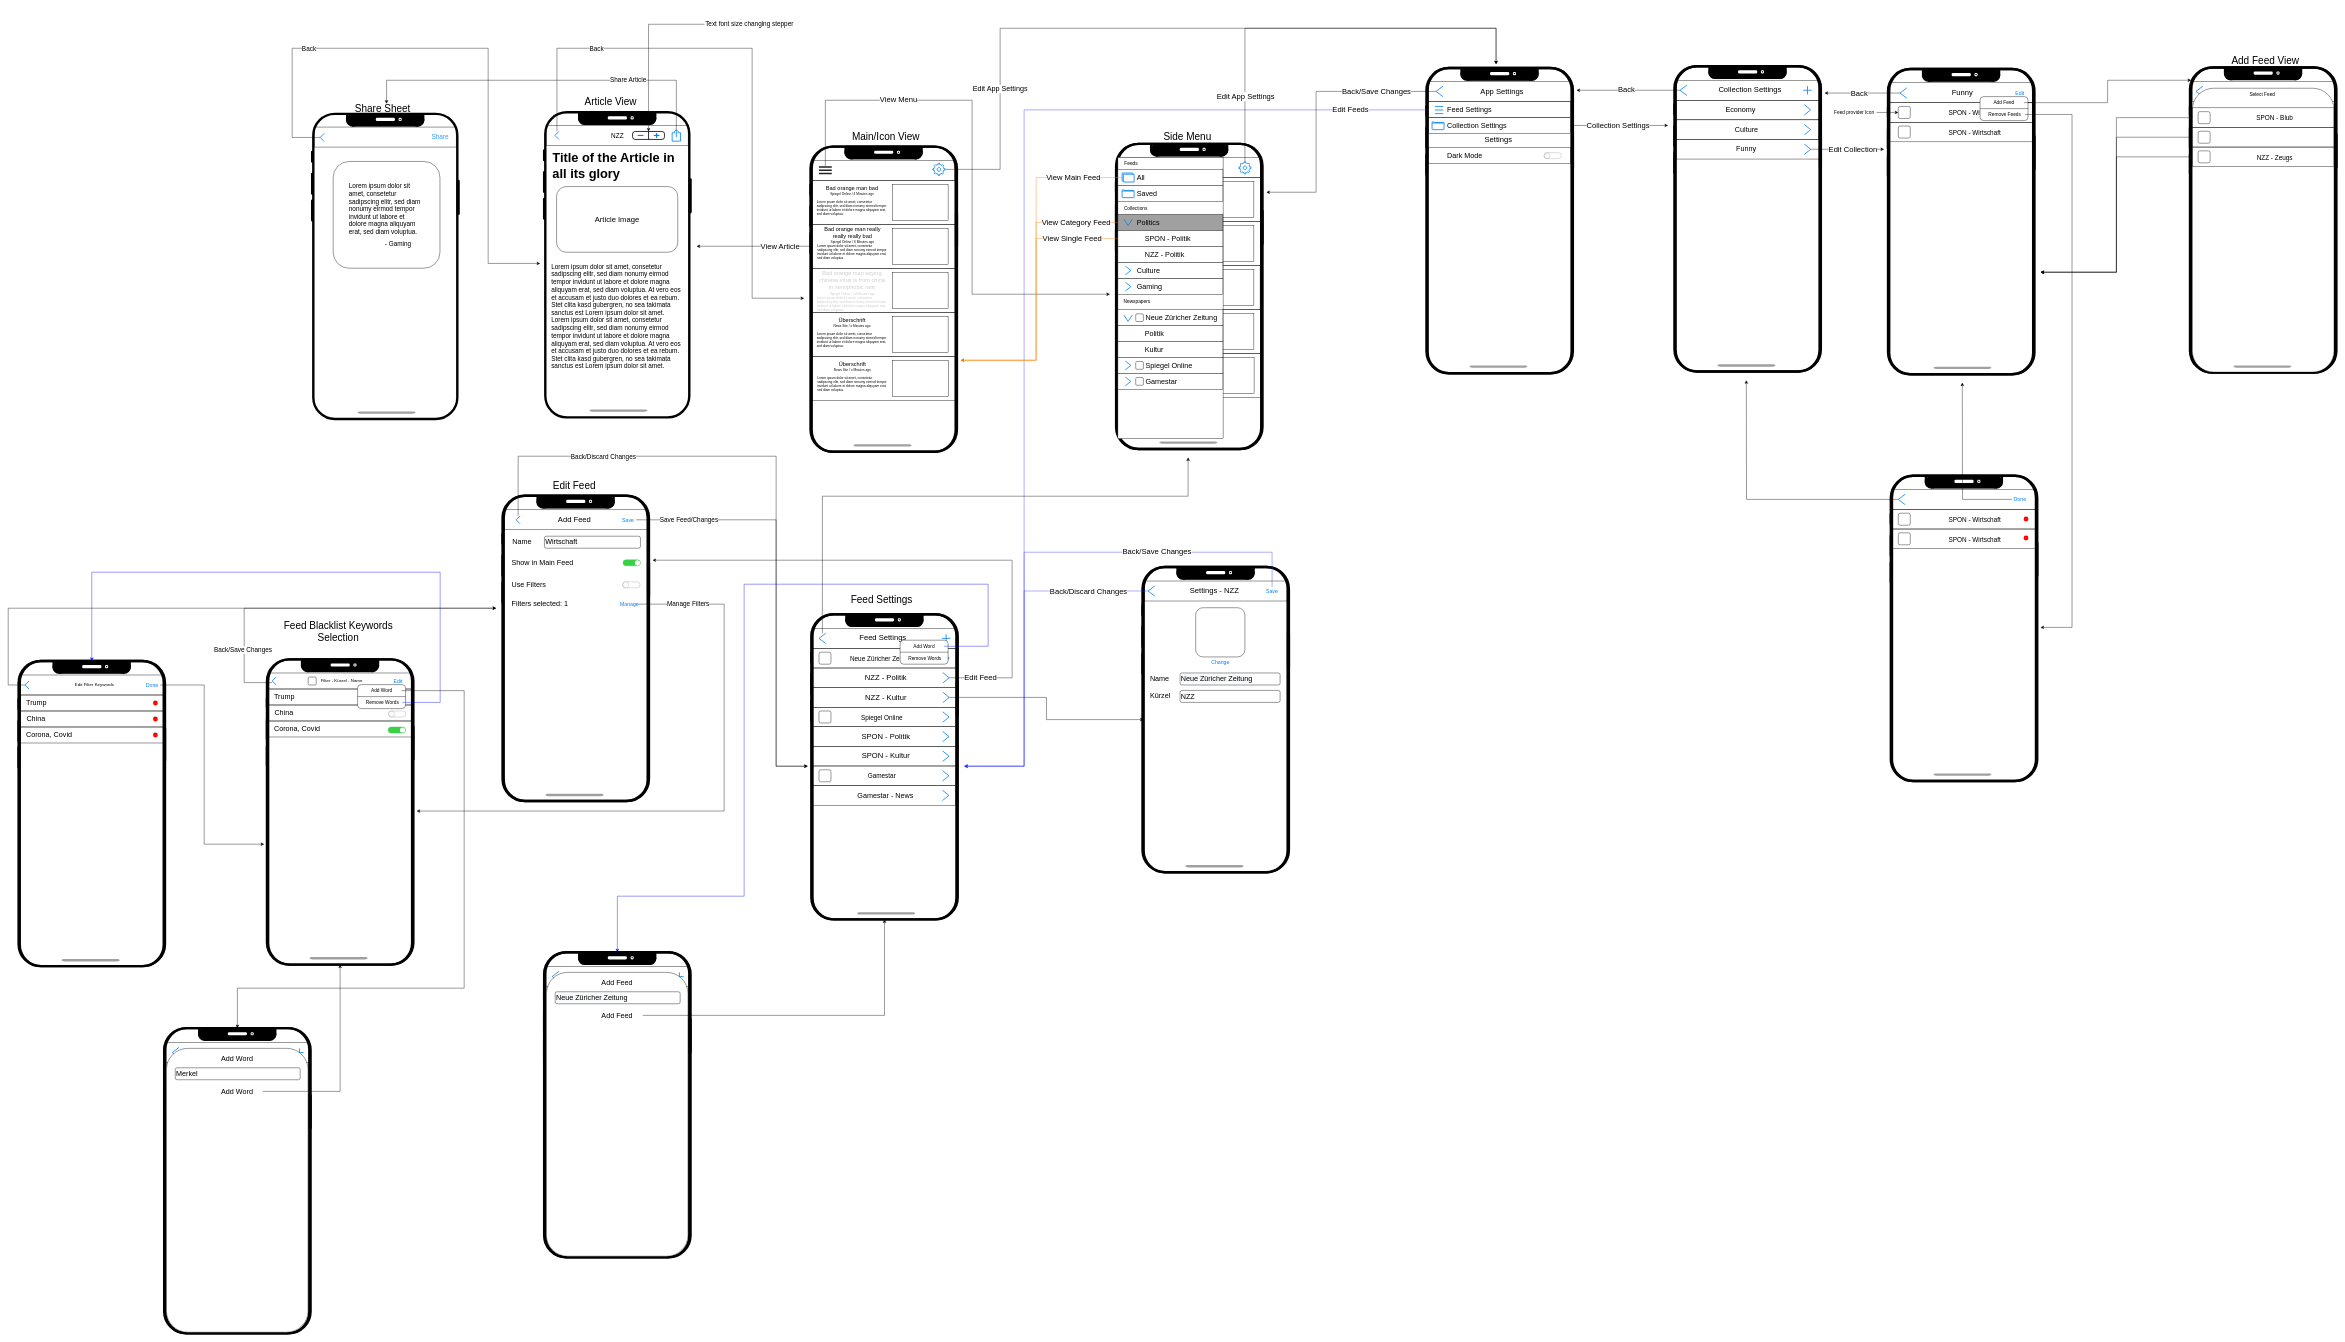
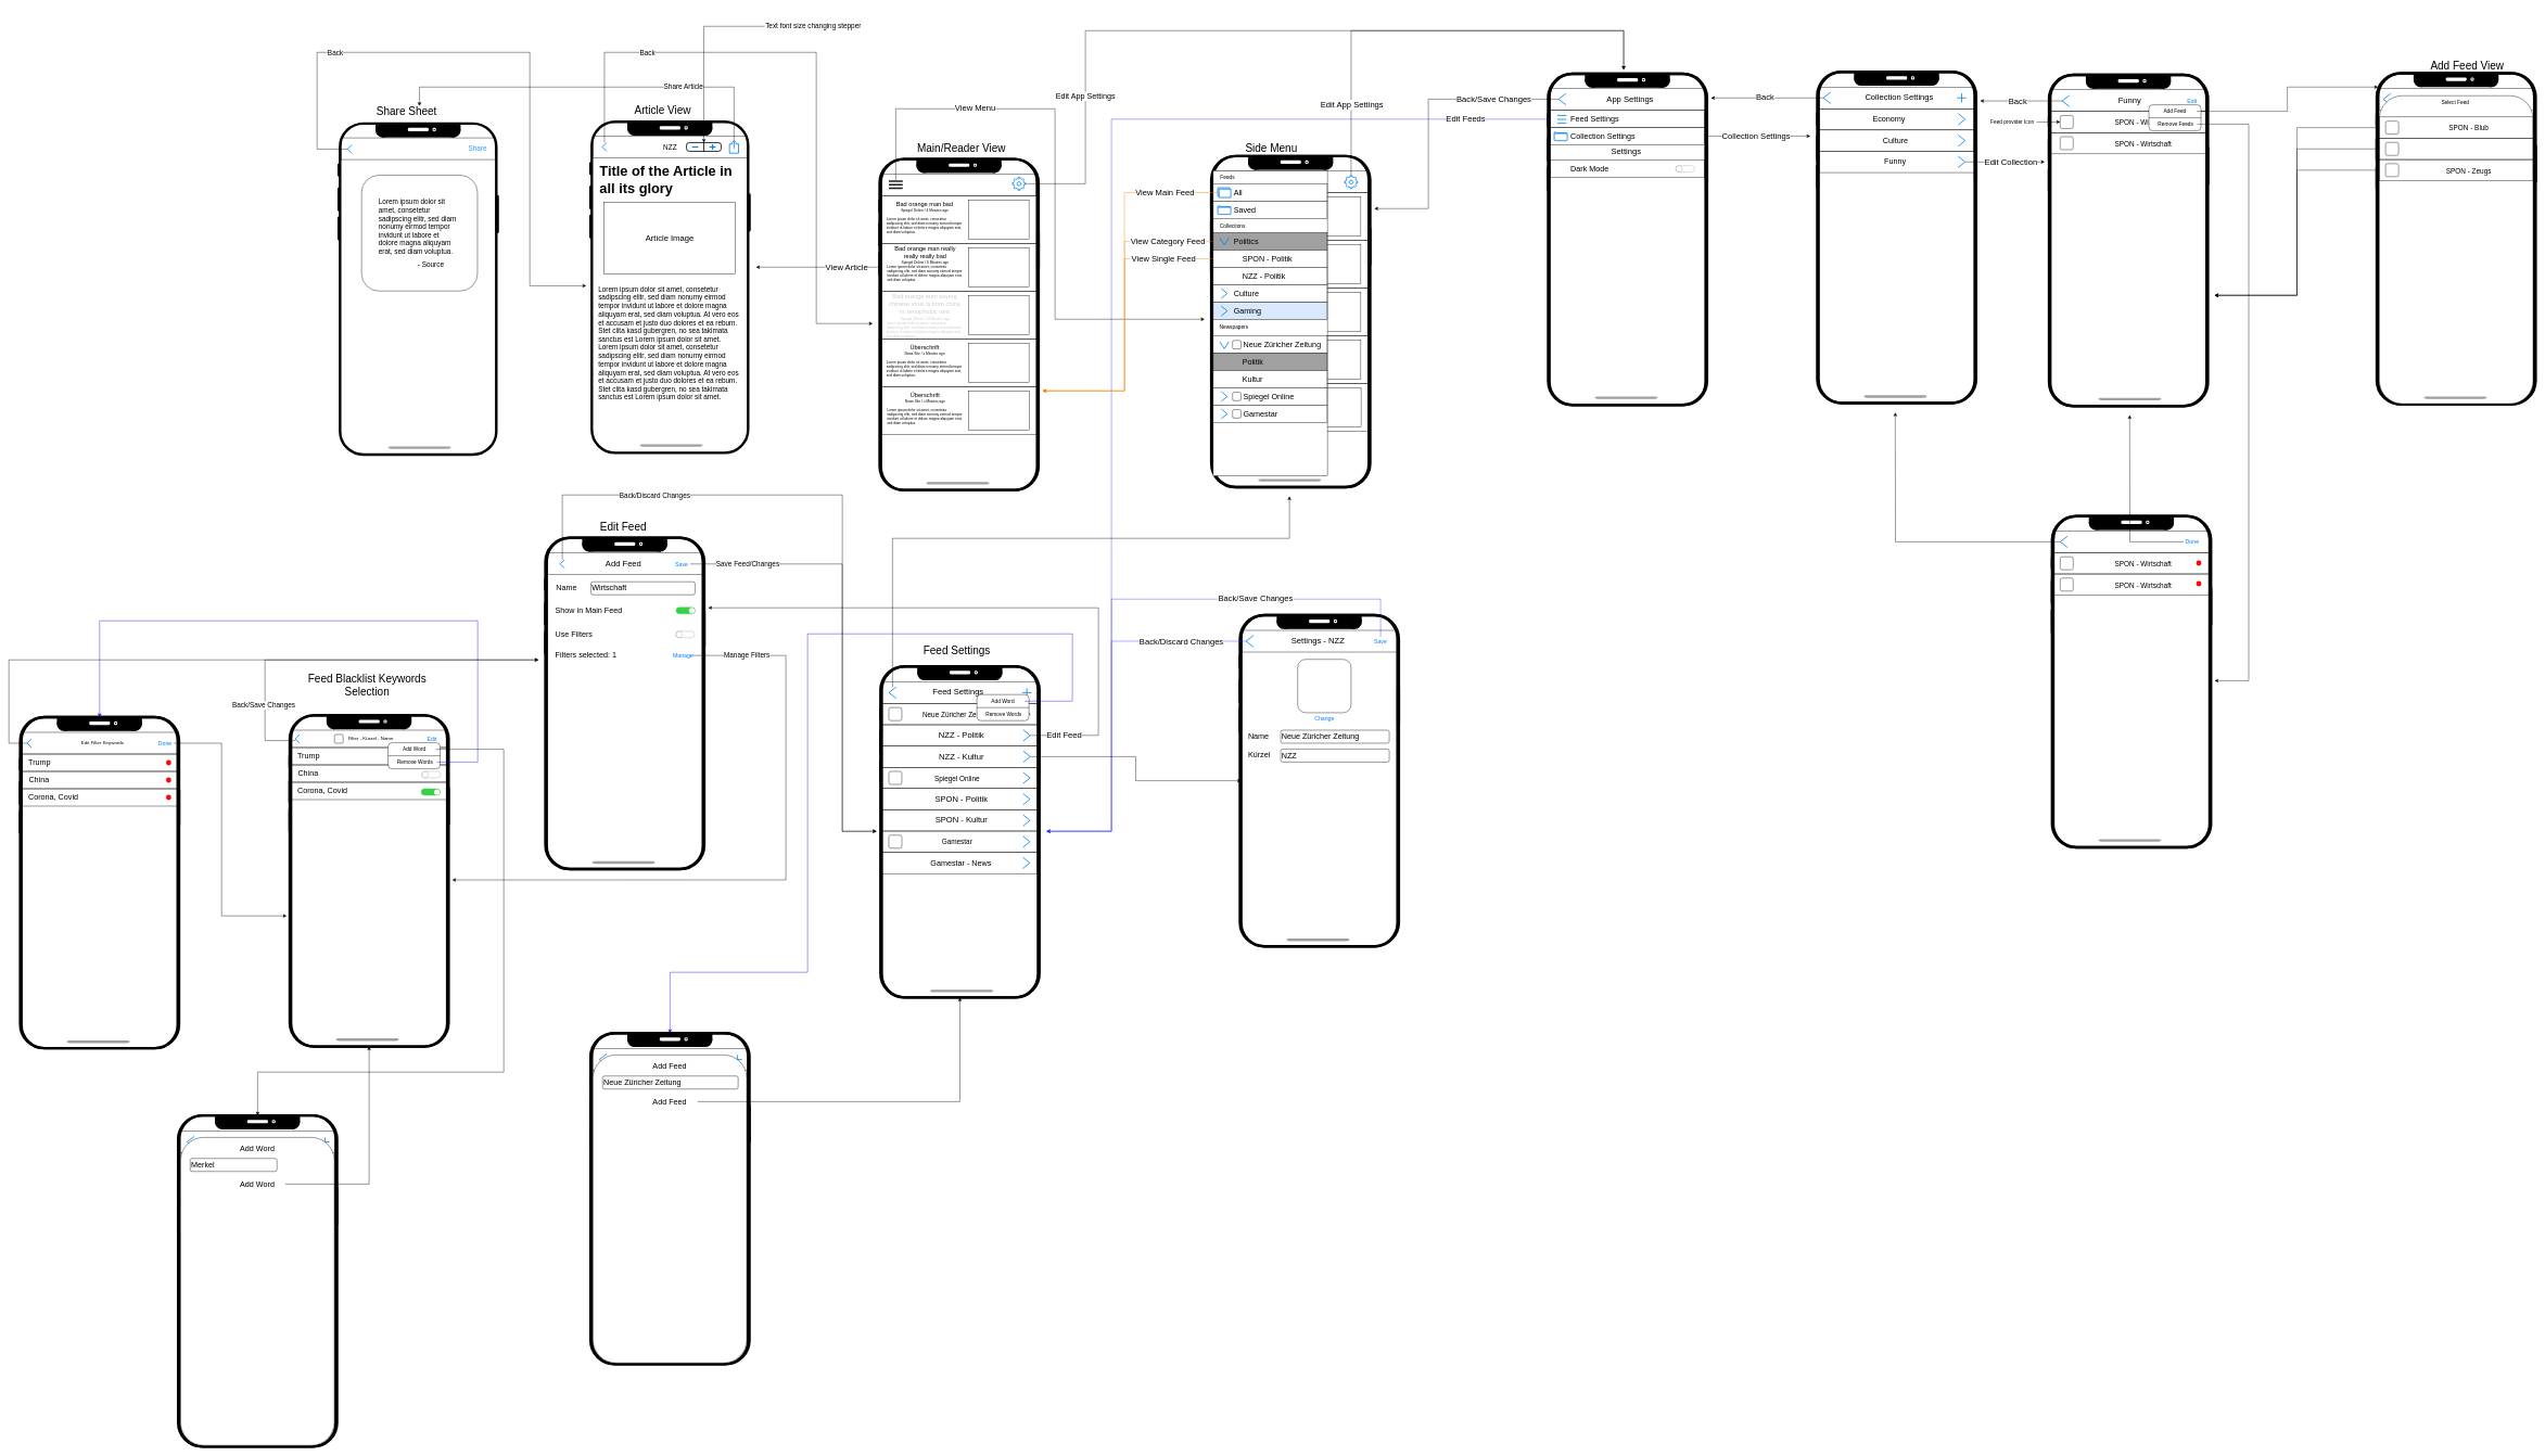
- <mxCell id="488" value="Add Feed View" style="text;html=1;strokeColor=none;fillColor=none;align=center;verticalAlign=middle;whiteSpace=wrap;rounded=0;fontSize=25;" parent="1" vertex="1"><mxGeometry x="5507.13" y="140" width="312.5" height="20" as="geometry" /></mxCell>
+ <mxCell id="488" value="Add Feed View" style="text;html=1;strokeColor=none;fillColor=none;align=center;verticalAlign=middle;whiteSpace=wrap;rounded=0;fontSize=25;" parent="1" vertex="1"><mxGeometry x="5527.13" y="140" width="312.5" height="20" as="geometry" /></mxCell>
- <mxCell id="429" value="Share Sheet" style="text;html=1;strokeColor=none;fillColor=none;align=center;verticalAlign=middle;whiteSpace=wrap;rounded=0;fontSize=25;" parent="1" vertex="1"><mxGeometry x="800" y="258.5" width="312.5" height="20" as="geometry" /></mxCell>
+ <mxCell id="429" value="Share Sheet" style="text;html=1;strokeColor=none;fillColor=none;align=center;verticalAlign=middle;whiteSpace=wrap;rounded=0;fontSize=25;" parent="1" vertex="1"><mxGeometry x="780" y="243.5" width="312.5" height="20" as="geometry" /></mxCell>
- <mxCell id="310" value="Main/Icon View" style="text;html=1;strokeColor=none;fillColor=none;align=center;verticalAlign=middle;whiteSpace=wrap;rounded=0;fontSize=25;" parent="1" vertex="1"><mxGeometry x="2058.38" y="330" width="312.5" height="20" as="geometry" /></mxCell>
+ <mxCell id="310" value="Main/Reader View" style="text;html=1;strokeColor=none;fillColor=none;align=center;verticalAlign=middle;whiteSpace=wrap;rounded=0;fontSize=25;" parent="1" vertex="1"><mxGeometry x="2058.38" y="330" width="312.5" height="20" as="geometry" /></mxCell>
- <mxCell id="311" value="Side Menu" style="text;html=1;strokeColor=none;fillColor=none;align=center;verticalAlign=middle;whiteSpace=wrap;rounded=0;fontSize=25;" parent="1" vertex="1"><mxGeometry x="2811.63" y="330" width="312.5" height="20" as="geometry" /></mxCell>
+ <mxCell id="311" value="Side Menu" style="text;html=1;strokeColor=none;fillColor=none;align=center;verticalAlign=middle;whiteSpace=wrap;rounded=0;fontSize=25;" parent="1" vertex="1"><mxGeometry x="2771.63" y="330" width="312.5" height="20" as="geometry" /></mxCell>
- <mxCell id="486" value="NZZ - Zeugs" style="text;html=1;strokeColor=none;fillColor=none;align=center;verticalAlign=middle;whiteSpace=wrap;rounded=0;labelBackgroundColor=none;fontSize=16;fontColor=#000000;" parent="1" vertex="1"><mxGeometry x="5553.77" y="382.5" width="265.86" height="20" as="geometry" /></mxCell>
+ <mxCell id="486" value="SPON - Zeugs" style="text;html=1;strokeColor=none;fillColor=none;align=center;verticalAlign=middle;whiteSpace=wrap;rounded=0;labelBackgroundColor=none;fontSize=16;fontColor=#000000;" parent="1" vertex="1"><mxGeometry x="5553.77" y="382.5" width="265.86" height="20" as="geometry" /></mxCell>
- <mxCell id="177" value="&lt;font style=&quot;font-size: 19px&quot;&gt;Article Image&lt;/font&gt;" style="whiteSpace=wrap;html=1;shadow=0;fillColor=none;fontSize=8;fontColor=#000000;align=center;rounded=1;" parent="161" vertex="1"><mxGeometry x="31" y="185.8" width="303" height="164.2" as="geometry" /></mxCell>
+ <mxCell id="177" value="&lt;font style=&quot;font-size: 19px&quot;&gt;Article Image&lt;/font&gt;" style="rounded=0;whiteSpace=wrap;html=1;shadow=0;fillColor=none;fontSize=8;fontColor=#000000;align=center;" parent="161" vertex="1"><mxGeometry x="31" y="185.8" width="303" height="164.2" as="geometry" /></mxCell>
- <mxCell id="432" value="- Gaming" style="text;html=1;strokeColor=none;fillColor=none;align=left;verticalAlign=middle;whiteSpace=wrap;rounded=0;fontSize=16;fontColor=#000000;" parent="1" vertex="1"><mxGeometry x="960" y="600" width="120" height="20" as="geometry" /></mxCell>
+ <mxCell id="432" value="- Source" style="text;html=1;strokeColor=none;fillColor=none;align=left;verticalAlign=middle;whiteSpace=wrap;rounded=0;fontSize=16;fontColor=#000000;" parent="1" vertex="1"><mxGeometry x="960" y="600" width="120" height="20" as="geometry" /></mxCell>
- <mxCell id="291" value="&lt;font style=&quot;font-size: 18px&quot;&gt;Gaming&lt;/font&gt;" style="rounded=0;whiteSpace=wrap;html=1;align=left;spacingLeft=45;" parent="1" vertex="1"><mxGeometry x="2794.5" y="696" width="262.5" height="40" as="geometry" /></mxCell>
+ <mxCell id="291" value="&lt;font style=&quot;font-size: 18px&quot;&gt;Gaming&lt;/font&gt;" style="rounded=0;whiteSpace=wrap;html=1;align=left;spacingLeft=45;fillColor=#dae8fc;" parent="1" vertex="1"><mxGeometry x="2794.5" y="696" width="262.5" height="40" as="geometry" /></mxCell>
- <mxCell id="300" value="&lt;font style=&quot;font-size: 18px&quot;&gt;Politik&lt;/font&gt;" style="rounded=0;whiteSpace=wrap;html=1;align=left;spacingLeft=65;" parent="1" vertex="1"><mxGeometry x="2794.5" y="813" width="262.5" height="40" as="geometry" /></mxCell>
+ <mxCell id="300" value="&lt;font style=&quot;font-size: 18px&quot;&gt;Politik&lt;/font&gt;" style="rounded=0;whiteSpace=wrap;html=1;align=left;spacingLeft=65;fillColor=#a0a0a0;" parent="1" vertex="1"><mxGeometry x="2794.5" y="813" width="262.5" height="40" as="geometry" /></mxCell>
- <mxCell id="541" value="&lt;font face=&quot;helvetica&quot;&gt;Merkel&lt;/font&gt;" style="rounded=1;whiteSpace=wrap;html=1;shadow=0;fillColor=none;fontSize=18;fontColor=#000000;align=left;" vertex="1" parent="523"><mxGeometry x="27.64" y="99" width="312.36" height="30" as="geometry" /></mxCell>
+ <mxCell id="541" value="&lt;font face=&quot;helvetica&quot;&gt;Merkel&lt;/font&gt;" style="rounded=1;whiteSpace=wrap;html=1;shadow=0;fillColor=none;fontSize=18;fontColor=#000000;align=left;" vertex="1" parent="523"><mxGeometry x="27.64" y="99" width="200" height="30" as="geometry" /></mxCell>
